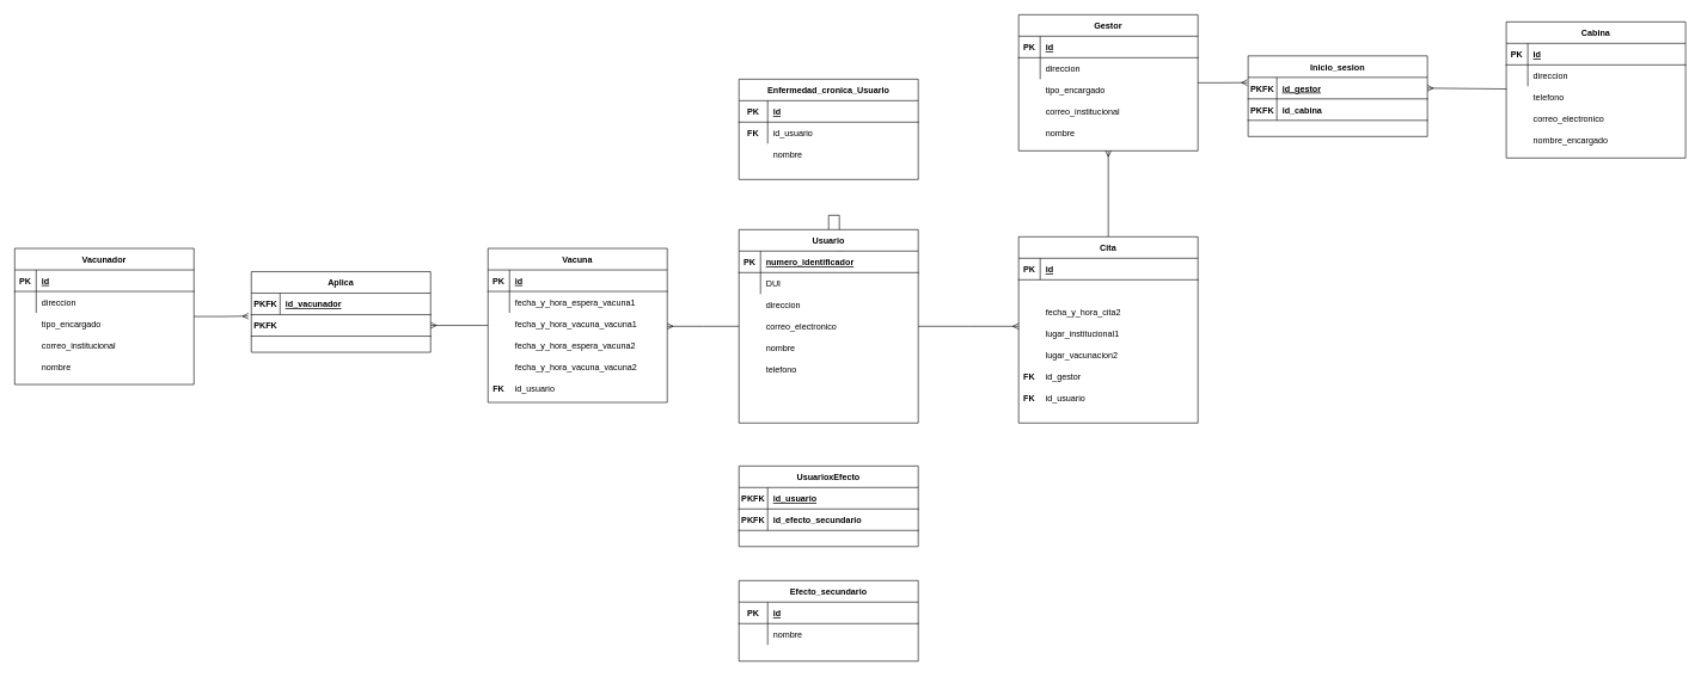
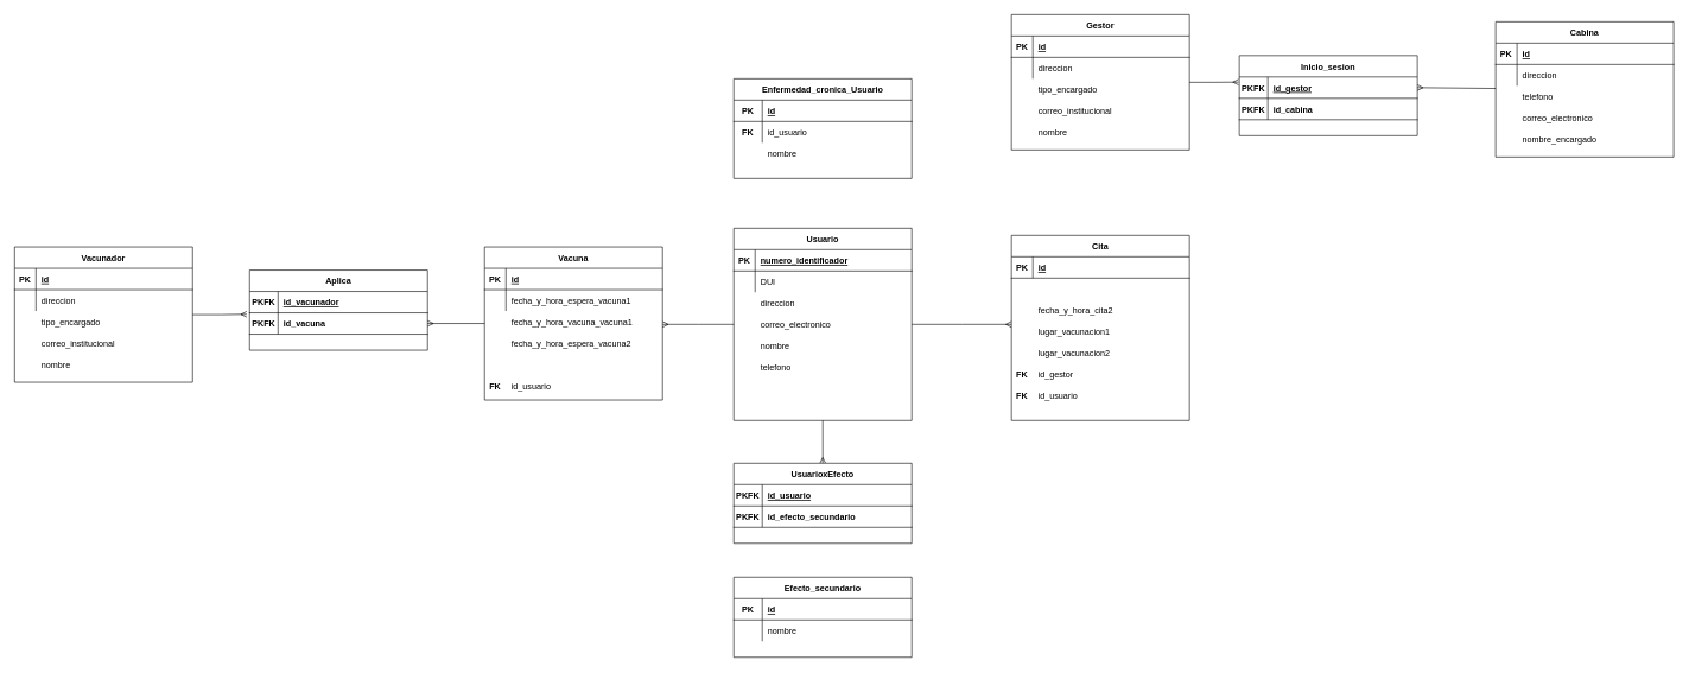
- <mxCell id="24" style="edgeStyle=orthogonalEdgeStyle;rounded=0;orthogonalLoop=1;jettySize=auto;html=1;entryX=0.5;entryY=1;entryDx=0;entryDy=0;endArrow=ERmany;endFill=0;" parent="1" source="25" target="3" edge="1"><mxGeometry relative="1" as="geometry" /></mxCell>
- <mxCell id="34" style="edgeStyle=orthogonalEdgeStyle;rounded=0;orthogonalLoop=1;jettySize=auto;html=1;endArrow=ERmany;endFill=0;" parent="1" source="35" target="38" edge="1"><mxGeometry relative="1" as="geometry" /></mxCell>
+ <mxCell id="34" style="edgeStyle=orthogonalEdgeStyle;rounded=0;orthogonalLoop=1;jettySize=auto;html=1;endArrow=ERmany;endFill=0;" parent="1" source="35" target="92" edge="1"><mxGeometry relative="1" as="geometry" /></mxCell>
+ <mxCell id="82" value="id_vacuna" style="shape=partialRectangle;overflow=hidden;connectable=0;fillColor=none;top=0;left=0;bottom=0;right=0;align=left;spacingLeft=6;fontStyle=1" parent="80" vertex="1"><mxGeometry x="40" width="210" height="30" as="geometry" /></mxCell>
- <mxCell id="31" value="lugar_institucional1" style="shape=partialRectangle;overflow=hidden;connectable=0;fillColor=none;top=0;left=0;bottom=0;right=0;align=left;spacingLeft=6;" parent="1" vertex="1"><mxGeometry x="1450" y="450" width="220" height="30" as="geometry" /></mxCell>
+ <mxCell id="31" value="lugar_vacunacion1" style="shape=partialRectangle;overflow=hidden;connectable=0;fillColor=none;top=0;left=0;bottom=0;right=0;align=left;spacingLeft=6;" parent="1" vertex="1"><mxGeometry x="1450" y="450" width="220" height="30" as="geometry" /></mxCell>
- <mxCell id="72" value="fecha_y_hora_vacuna_vacuna2" style="shape=partialRectangle;overflow=hidden;connectable=0;fillColor=none;top=0;left=0;bottom=0;right=0;align=left;spacingLeft=6;" parent="1" vertex="1"><mxGeometry x="710" y="496.25" width="220" height="30" as="geometry" /></mxCell>
